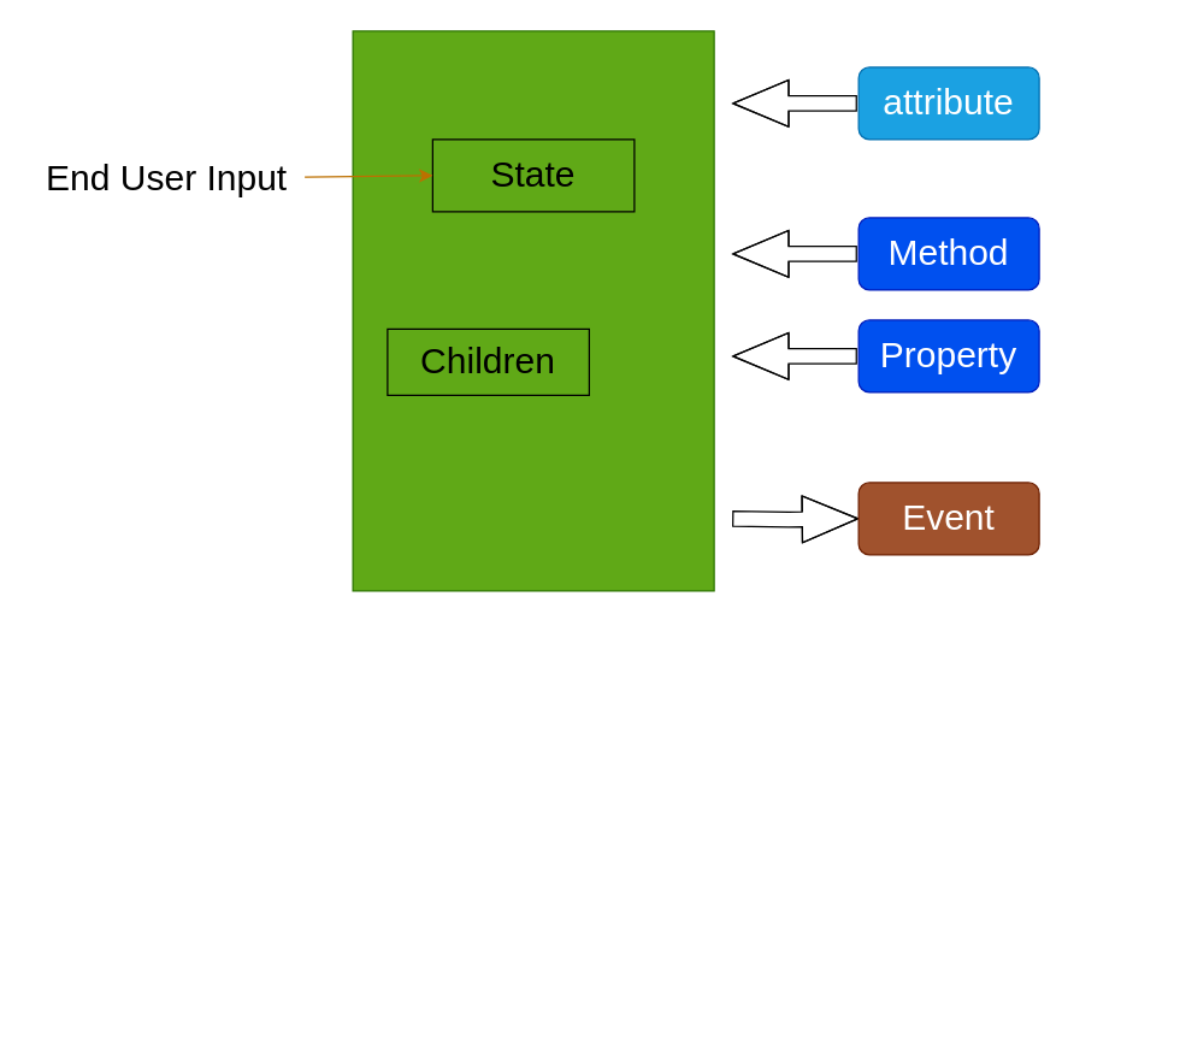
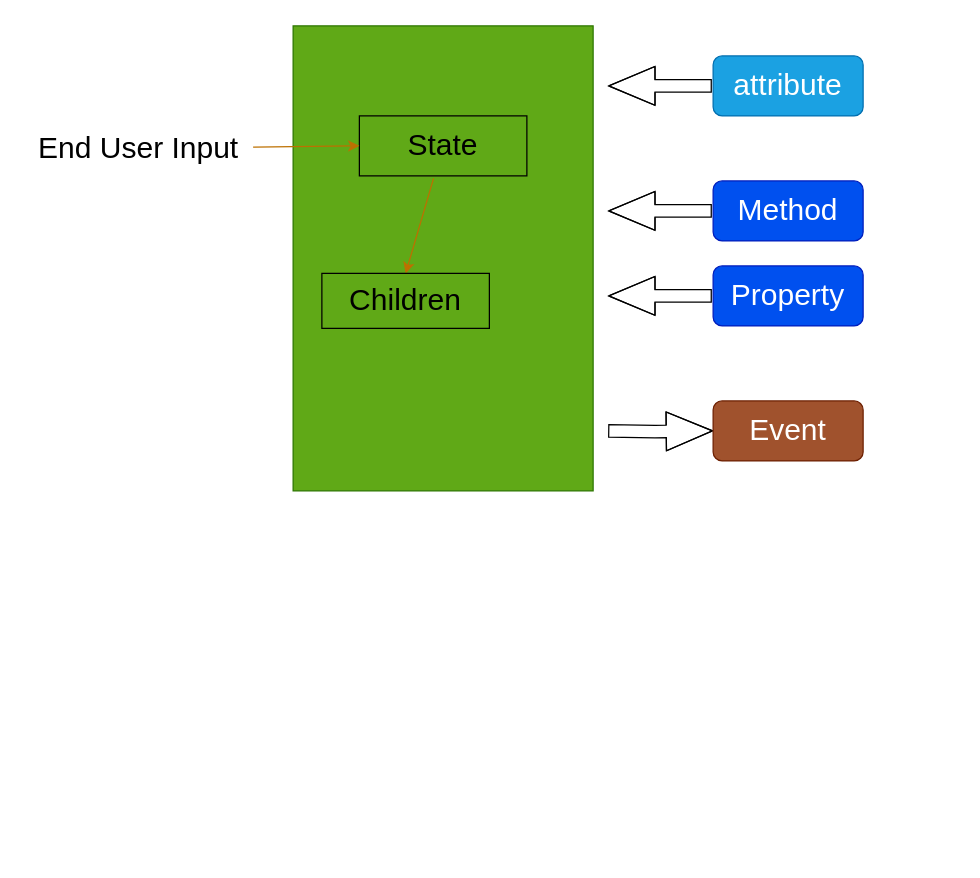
+ <mxCell id="4" style="edgeStyle=none;rounded=0;orthogonalLoop=1;jettySize=auto;html=1;entryX=0.5;entryY=0;entryDx=0;entryDy=0;startSize=6;sourcePerimeterSpacing=2;endSize=6;targetPerimeterSpacing=2;strokeWidth=1;fillColor=#f0a30a;strokeColor=#BD7000;fontSize=24;" edge="1" parent="1" source="5" target="6"><mxGeometry relative="1" as="geometry" /></mxCell>
